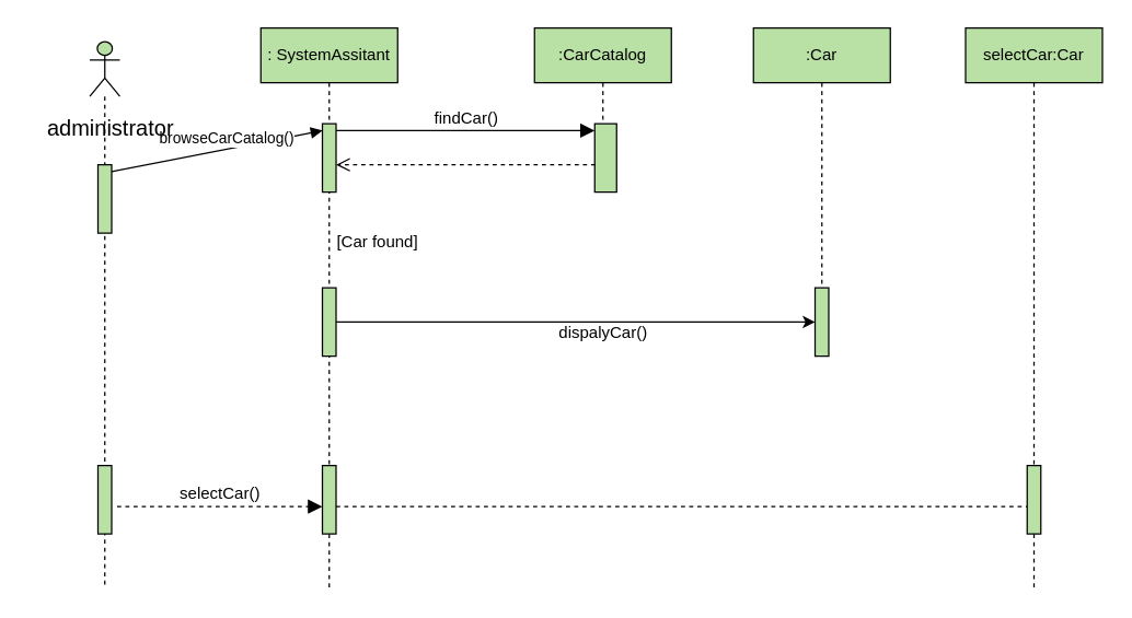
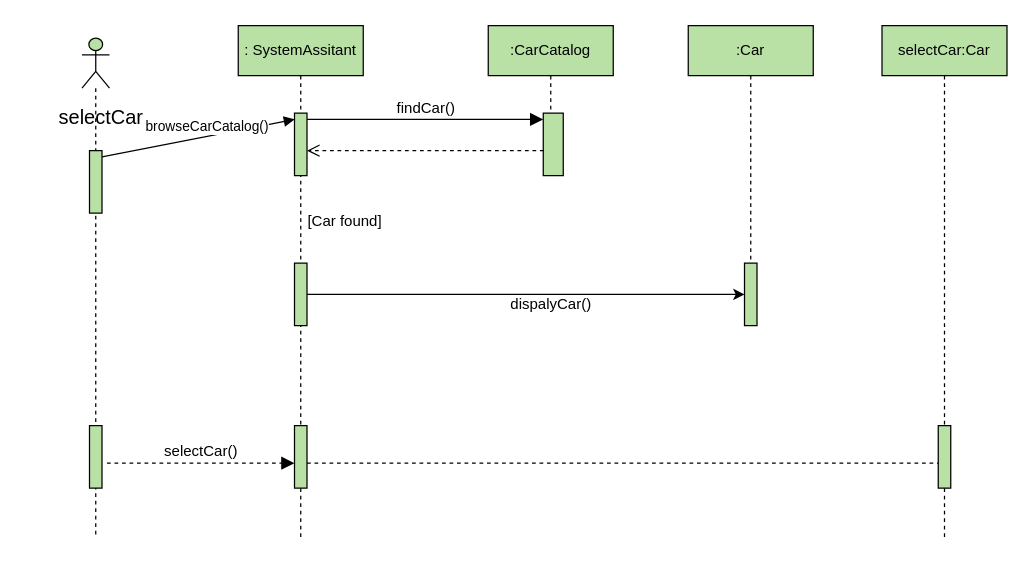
- <mxCell id="18" value="administrator" style="text;html=1;align=center;verticalAlign=middle;resizable=0;points=[];autosize=1;strokeColor=none;fillColor=none;fontSize=16;" parent="1" vertex="1"><mxGeometry x="20" y="78" width="120" height="30" as="geometry" /></mxCell>
+ <mxCell id="18" value="selectCar" style="text;html=1;align=center;verticalAlign=middle;resizable=0;points=[];autosize=1;strokeColor=none;fillColor=none;fontSize=16;" parent="1" vertex="1"><mxGeometry x="20" y="78" width="120" height="30" as="geometry" /></mxCell>
